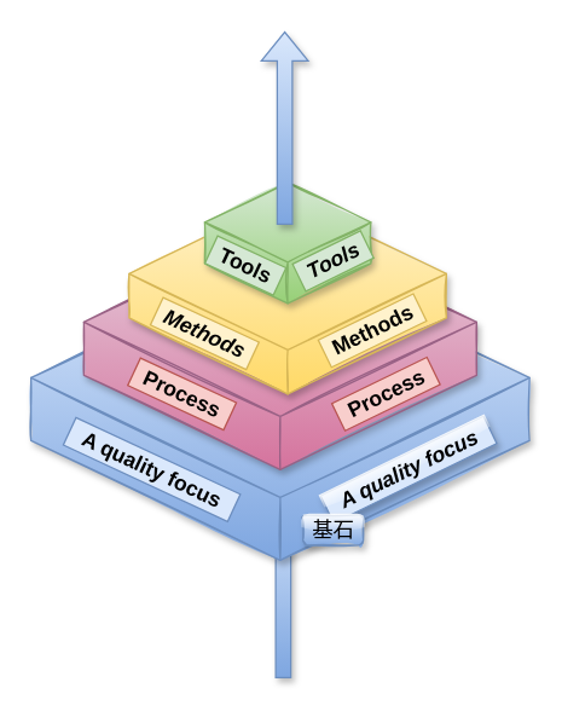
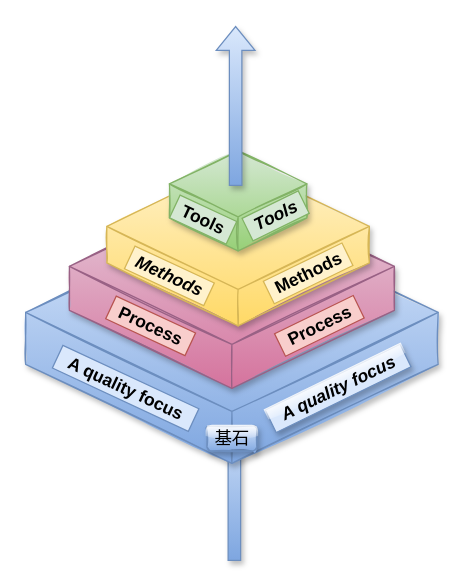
- <mxCell id="16" value="基石" style="text;html=1;align=center;verticalAlign=middle;resizable=0;points=[];autosize=1;fontSize=14;rounded=1;glass=1;shadow=1;fillColor=#dae8fc;gradientColor=#7ea6e0;strokeColor=#6c8ebf;sketch=1;" vertex="1" parent="1"><mxGeometry x="200" y="340" width="40" height="20" as="geometry" /></mxCell>
+ <mxCell id="16" value="基石" style="text;html=1;align=center;verticalAlign=middle;resizable=0;points=[];autosize=1;fontSize=14;rounded=1;glass=1;shadow=1;fillColor=#dae8fc;gradientColor=#7ea6e0;strokeColor=#6c8ebf;sketch=1;" vertex="1" parent="1"><mxGeometry x="165" y="340" width="40" height="20" as="geometry" /></mxCell>
